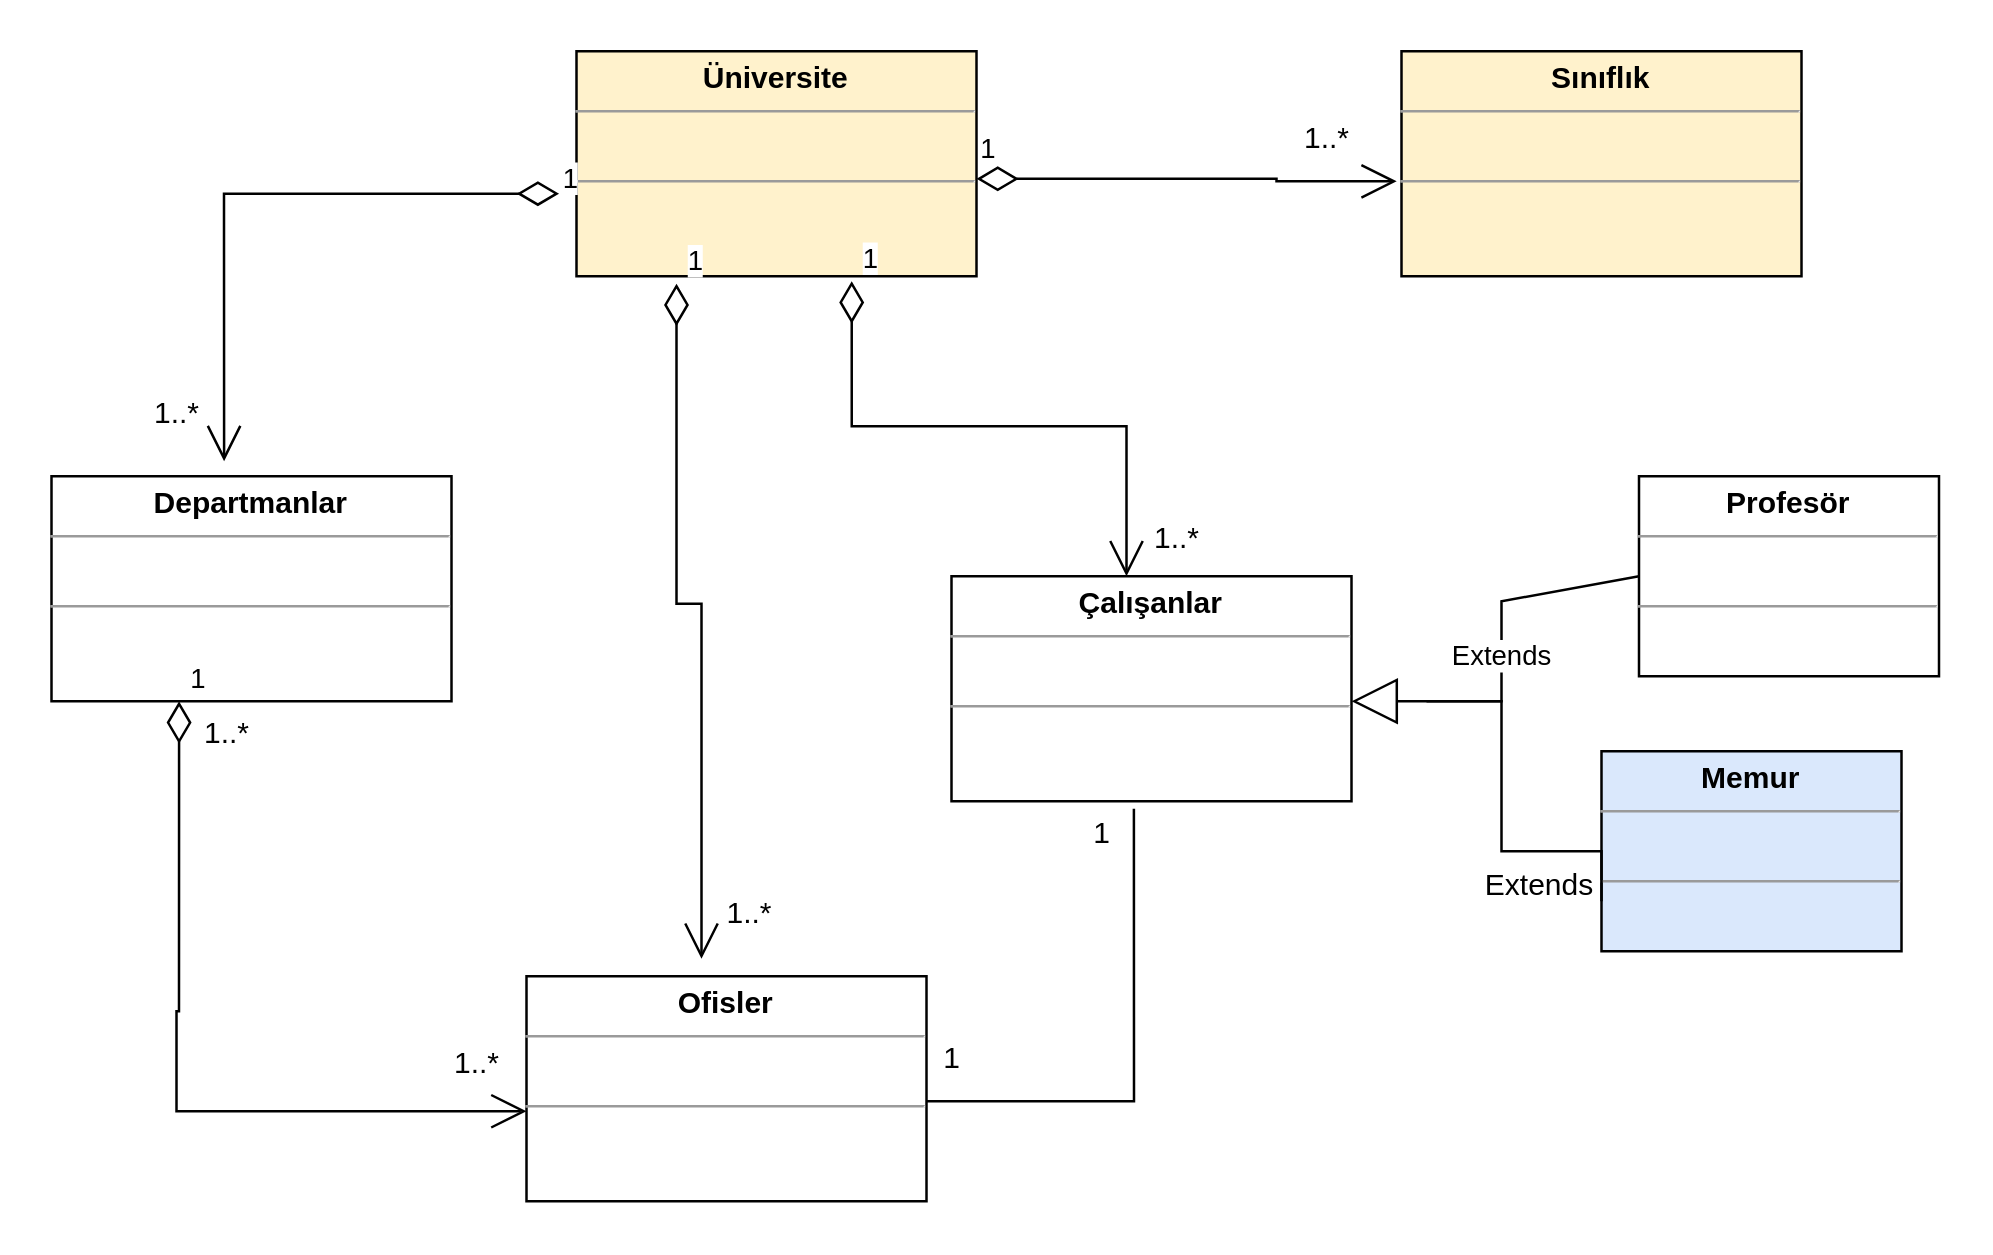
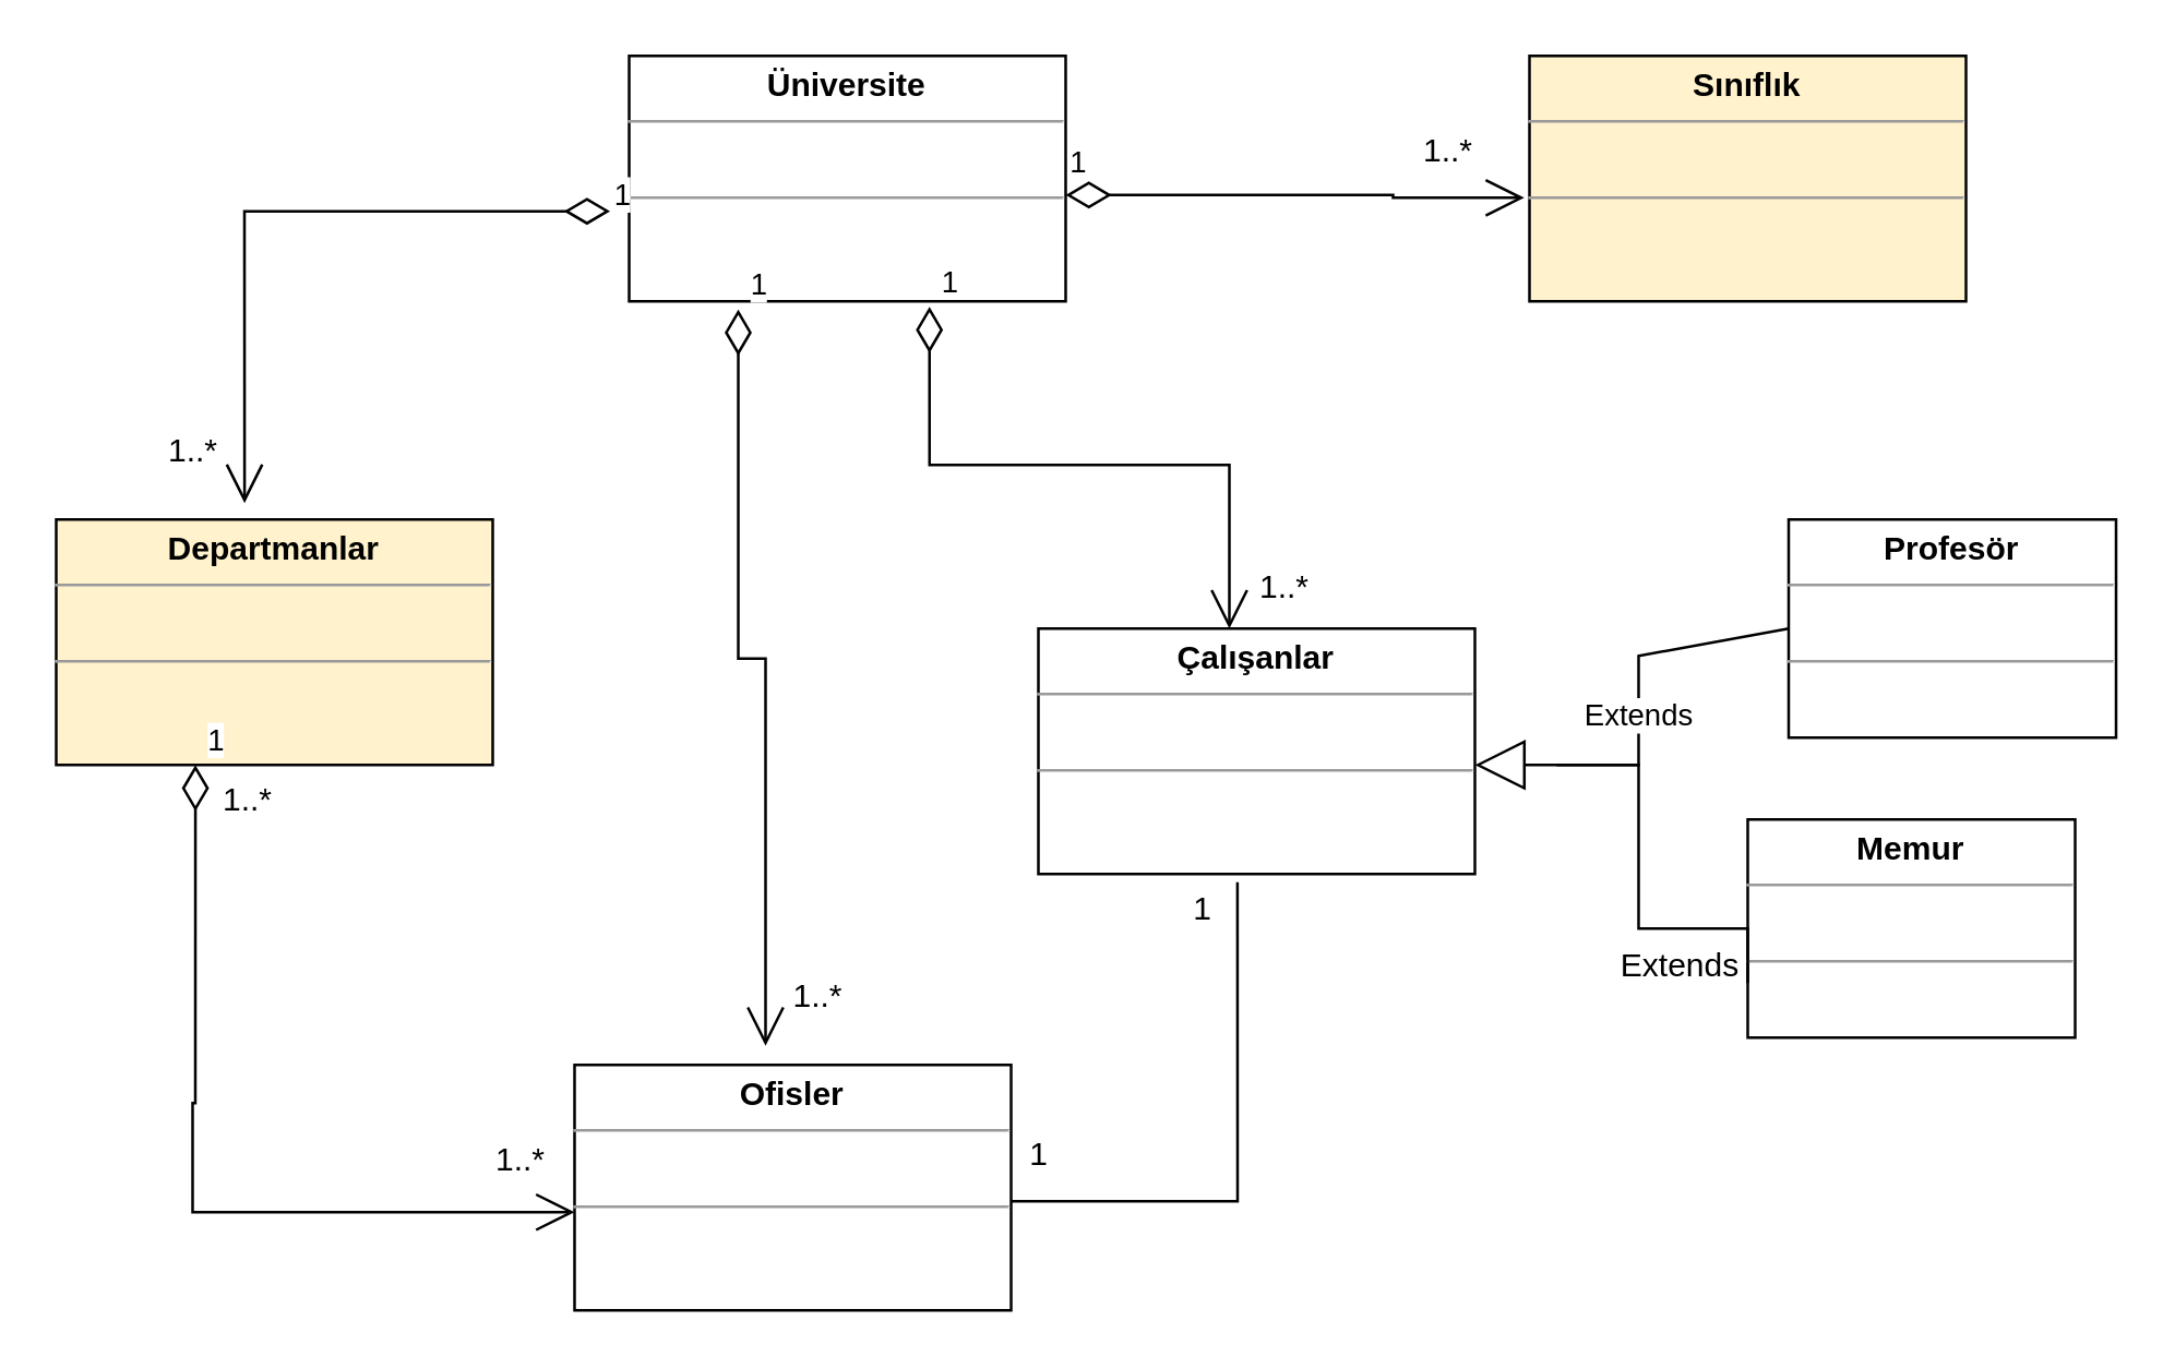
- <mxCell id="2" value="&lt;p style=&quot;margin:0px;margin-top:4px;text-align:center;&quot;&gt;&lt;b&gt;Üniversite&lt;/b&gt;&lt;/p&gt;&lt;hr size=&quot;1&quot;&gt;&lt;p style=&quot;margin:0px;margin-left:4px;&quot;&gt;&lt;br&gt;&lt;/p&gt;&lt;hr size=&quot;1&quot;&gt;&lt;p style=&quot;margin:0px;margin-left:4px;&quot;&gt;&lt;br&gt;&lt;/p&gt;" style="verticalAlign=top;align=left;overflow=fill;fontSize=12;fontFamily=Helvetica;html=1;whiteSpace=wrap;fillColor=#fff2cc;" vertex="1" parent="1"><mxGeometry x="230" y="20" width="160" height="90" as="geometry" /></mxCell>
+ <mxCell id="2" value="&lt;p style=&quot;margin:0px;margin-top:4px;text-align:center;&quot;&gt;&lt;b&gt;Üniversite&lt;/b&gt;&lt;/p&gt;&lt;hr size=&quot;1&quot;&gt;&lt;p style=&quot;margin:0px;margin-left:4px;&quot;&gt;&lt;br&gt;&lt;/p&gt;&lt;hr size=&quot;1&quot;&gt;&lt;p style=&quot;margin:0px;margin-left:4px;&quot;&gt;&lt;br&gt;&lt;/p&gt;" style="verticalAlign=top;align=left;overflow=fill;fontSize=12;fontFamily=Helvetica;html=1;whiteSpace=wrap;" vertex="1" parent="1"><mxGeometry x="230" y="20" width="160" height="90" as="geometry" /></mxCell>
- <mxCell id="4" value="&lt;p style=&quot;margin:0px;margin-top:4px;text-align:center;&quot;&gt;&lt;b&gt;Departmanlar&lt;/b&gt;&lt;/p&gt;&lt;hr size=&quot;1&quot;&gt;&lt;p style=&quot;margin:0px;margin-left:4px;&quot;&gt;&lt;br&gt;&lt;/p&gt;&lt;hr size=&quot;1&quot;&gt;&lt;p style=&quot;margin:0px;margin-left:4px;&quot;&gt;&lt;br&gt;&lt;/p&gt;" style="verticalAlign=top;align=left;overflow=fill;fontSize=12;fontFamily=Helvetica;html=1;whiteSpace=wrap;" vertex="1" parent="1"><mxGeometry x="20" y="190" width="160" height="90" as="geometry" /></mxCell>
+ <mxCell id="4" value="&lt;p style=&quot;margin:0px;margin-top:4px;text-align:center;&quot;&gt;&lt;b&gt;Departmanlar&lt;/b&gt;&lt;/p&gt;&lt;hr size=&quot;1&quot;&gt;&lt;p style=&quot;margin:0px;margin-left:4px;&quot;&gt;&lt;br&gt;&lt;/p&gt;&lt;hr size=&quot;1&quot;&gt;&lt;p style=&quot;margin:0px;margin-left:4px;&quot;&gt;&lt;br&gt;&lt;/p&gt;" style="verticalAlign=top;align=left;overflow=fill;fontSize=12;fontFamily=Helvetica;html=1;whiteSpace=wrap;fillColor=#fff2cc;" vertex="1" parent="1"><mxGeometry x="20" y="190" width="160" height="90" as="geometry" /></mxCell>
- <mxCell id="15" value="&lt;p style=&quot;margin:0px;margin-top:4px;text-align:center;&quot;&gt;&lt;b&gt;Memur&lt;/b&gt;&lt;/p&gt;&lt;hr size=&quot;1&quot;&gt;&lt;p style=&quot;margin:0px;margin-left:4px;&quot;&gt;&lt;br&gt;&lt;/p&gt;&lt;hr size=&quot;1&quot;&gt;&lt;p style=&quot;margin:0px;margin-left:4px;&quot;&gt;&lt;br&gt;&lt;/p&gt;" style="verticalAlign=top;align=left;overflow=fill;fontSize=12;fontFamily=Helvetica;html=1;whiteSpace=wrap;fillColor=#dae8fc;" vertex="1" parent="1"><mxGeometry x="640" y="300" width="120" height="80" as="geometry" /></mxCell>
+ <mxCell id="15" value="&lt;p style=&quot;margin:0px;margin-top:4px;text-align:center;&quot;&gt;&lt;b&gt;Memur&lt;/b&gt;&lt;/p&gt;&lt;hr size=&quot;1&quot;&gt;&lt;p style=&quot;margin:0px;margin-left:4px;&quot;&gt;&lt;br&gt;&lt;/p&gt;&lt;hr size=&quot;1&quot;&gt;&lt;p style=&quot;margin:0px;margin-left:4px;&quot;&gt;&lt;br&gt;&lt;/p&gt;" style="verticalAlign=top;align=left;overflow=fill;fontSize=12;fontFamily=Helvetica;html=1;whiteSpace=wrap;" vertex="1" parent="1"><mxGeometry x="640" y="300" width="120" height="80" as="geometry" /></mxCell>
